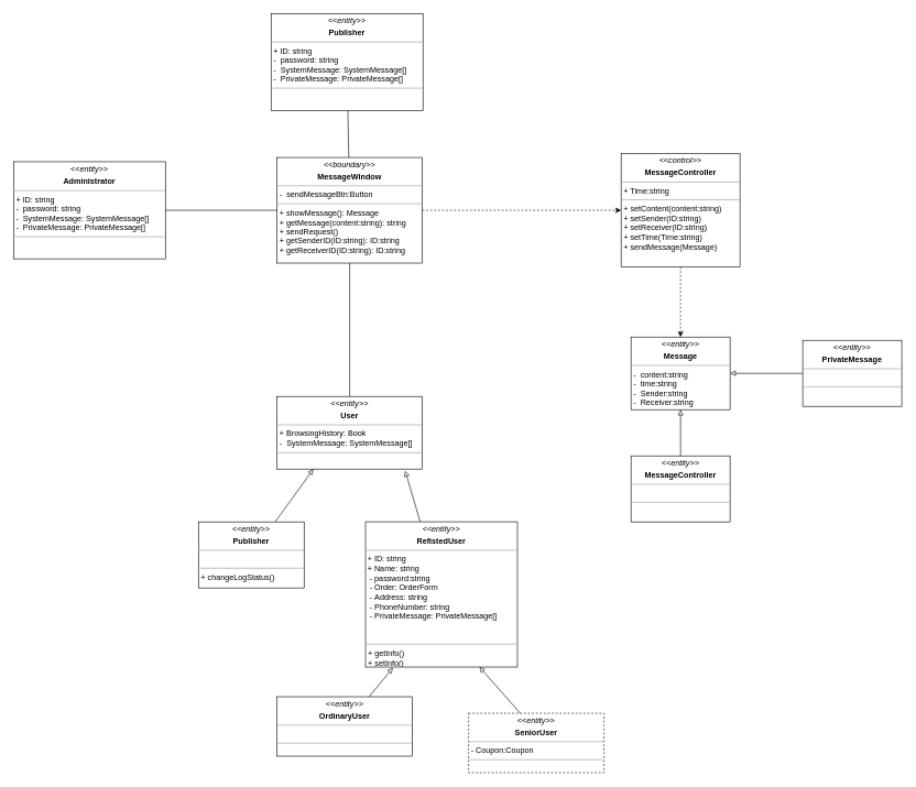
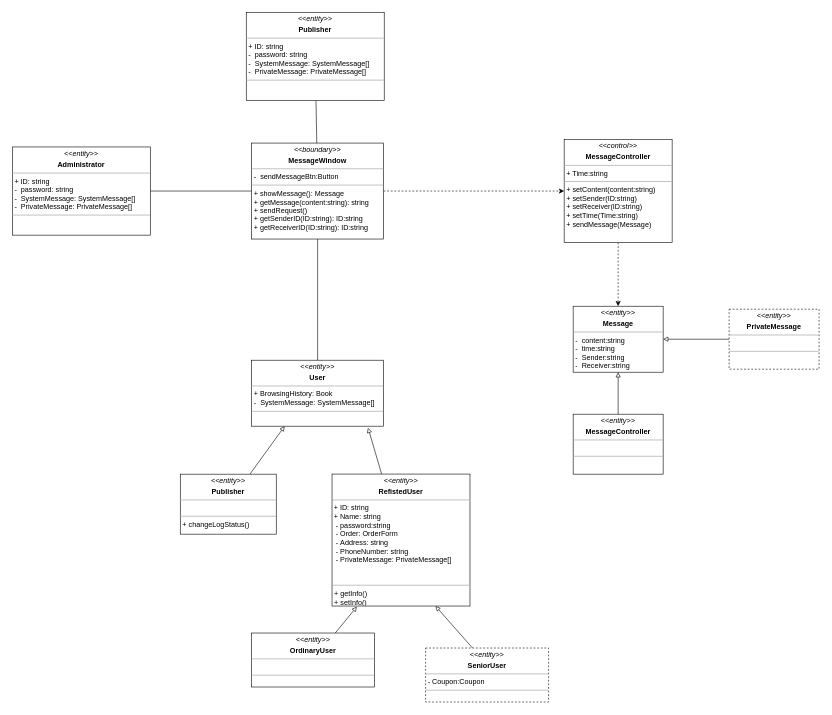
- <mxCell id="24" value="&lt;p style=&quot;margin: 0px ; margin-top: 4px ; text-align: center&quot;&gt;&lt;i&gt;&amp;lt;&amp;lt;entity&amp;gt;&amp;gt;&lt;/i&gt;&lt;b&gt;&lt;br&gt;&lt;/b&gt;&lt;/p&gt;&lt;p style=&quot;margin: 0px ; margin-top: 4px ; text-align: center&quot;&gt;&lt;b&gt;PrivateMessage&lt;/b&gt;&lt;/p&gt;&lt;hr size=&quot;1&quot;&gt;&lt;p style=&quot;margin: 0px ; margin-left: 4px&quot;&gt;&lt;br&gt;&lt;/p&gt;&lt;hr size=&quot;1&quot;&gt;&lt;p style=&quot;margin: 0px ; margin-left: 4px&quot;&gt;&lt;br&gt;&lt;/p&gt;" style="verticalAlign=top;align=left;overflow=fill;fontSize=12;fontFamily=Helvetica;html=1;" vertex="1" parent="1"><mxGeometry x="1215" y="515" width="150" height="100" as="geometry" /></mxCell>
+ <mxCell id="24" value="&lt;p style=&quot;margin: 0px ; margin-top: 4px ; text-align: center&quot;&gt;&lt;i&gt;&amp;lt;&amp;lt;entity&amp;gt;&amp;gt;&lt;/i&gt;&lt;b&gt;&lt;br&gt;&lt;/b&gt;&lt;/p&gt;&lt;p style=&quot;margin: 0px ; margin-top: 4px ; text-align: center&quot;&gt;&lt;b&gt;PrivateMessage&lt;/b&gt;&lt;/p&gt;&lt;hr size=&quot;1&quot;&gt;&lt;p style=&quot;margin: 0px ; margin-left: 4px&quot;&gt;&lt;br&gt;&lt;/p&gt;&lt;hr size=&quot;1&quot;&gt;&lt;p style=&quot;margin: 0px ; margin-left: 4px&quot;&gt;&lt;br&gt;&lt;/p&gt;" style="verticalAlign=top;align=left;overflow=fill;fontSize=12;fontFamily=Helvetica;html=1;dashed=1;" vertex="1" parent="1"><mxGeometry x="1215" y="515" width="150" height="100" as="geometry" /></mxCell>
